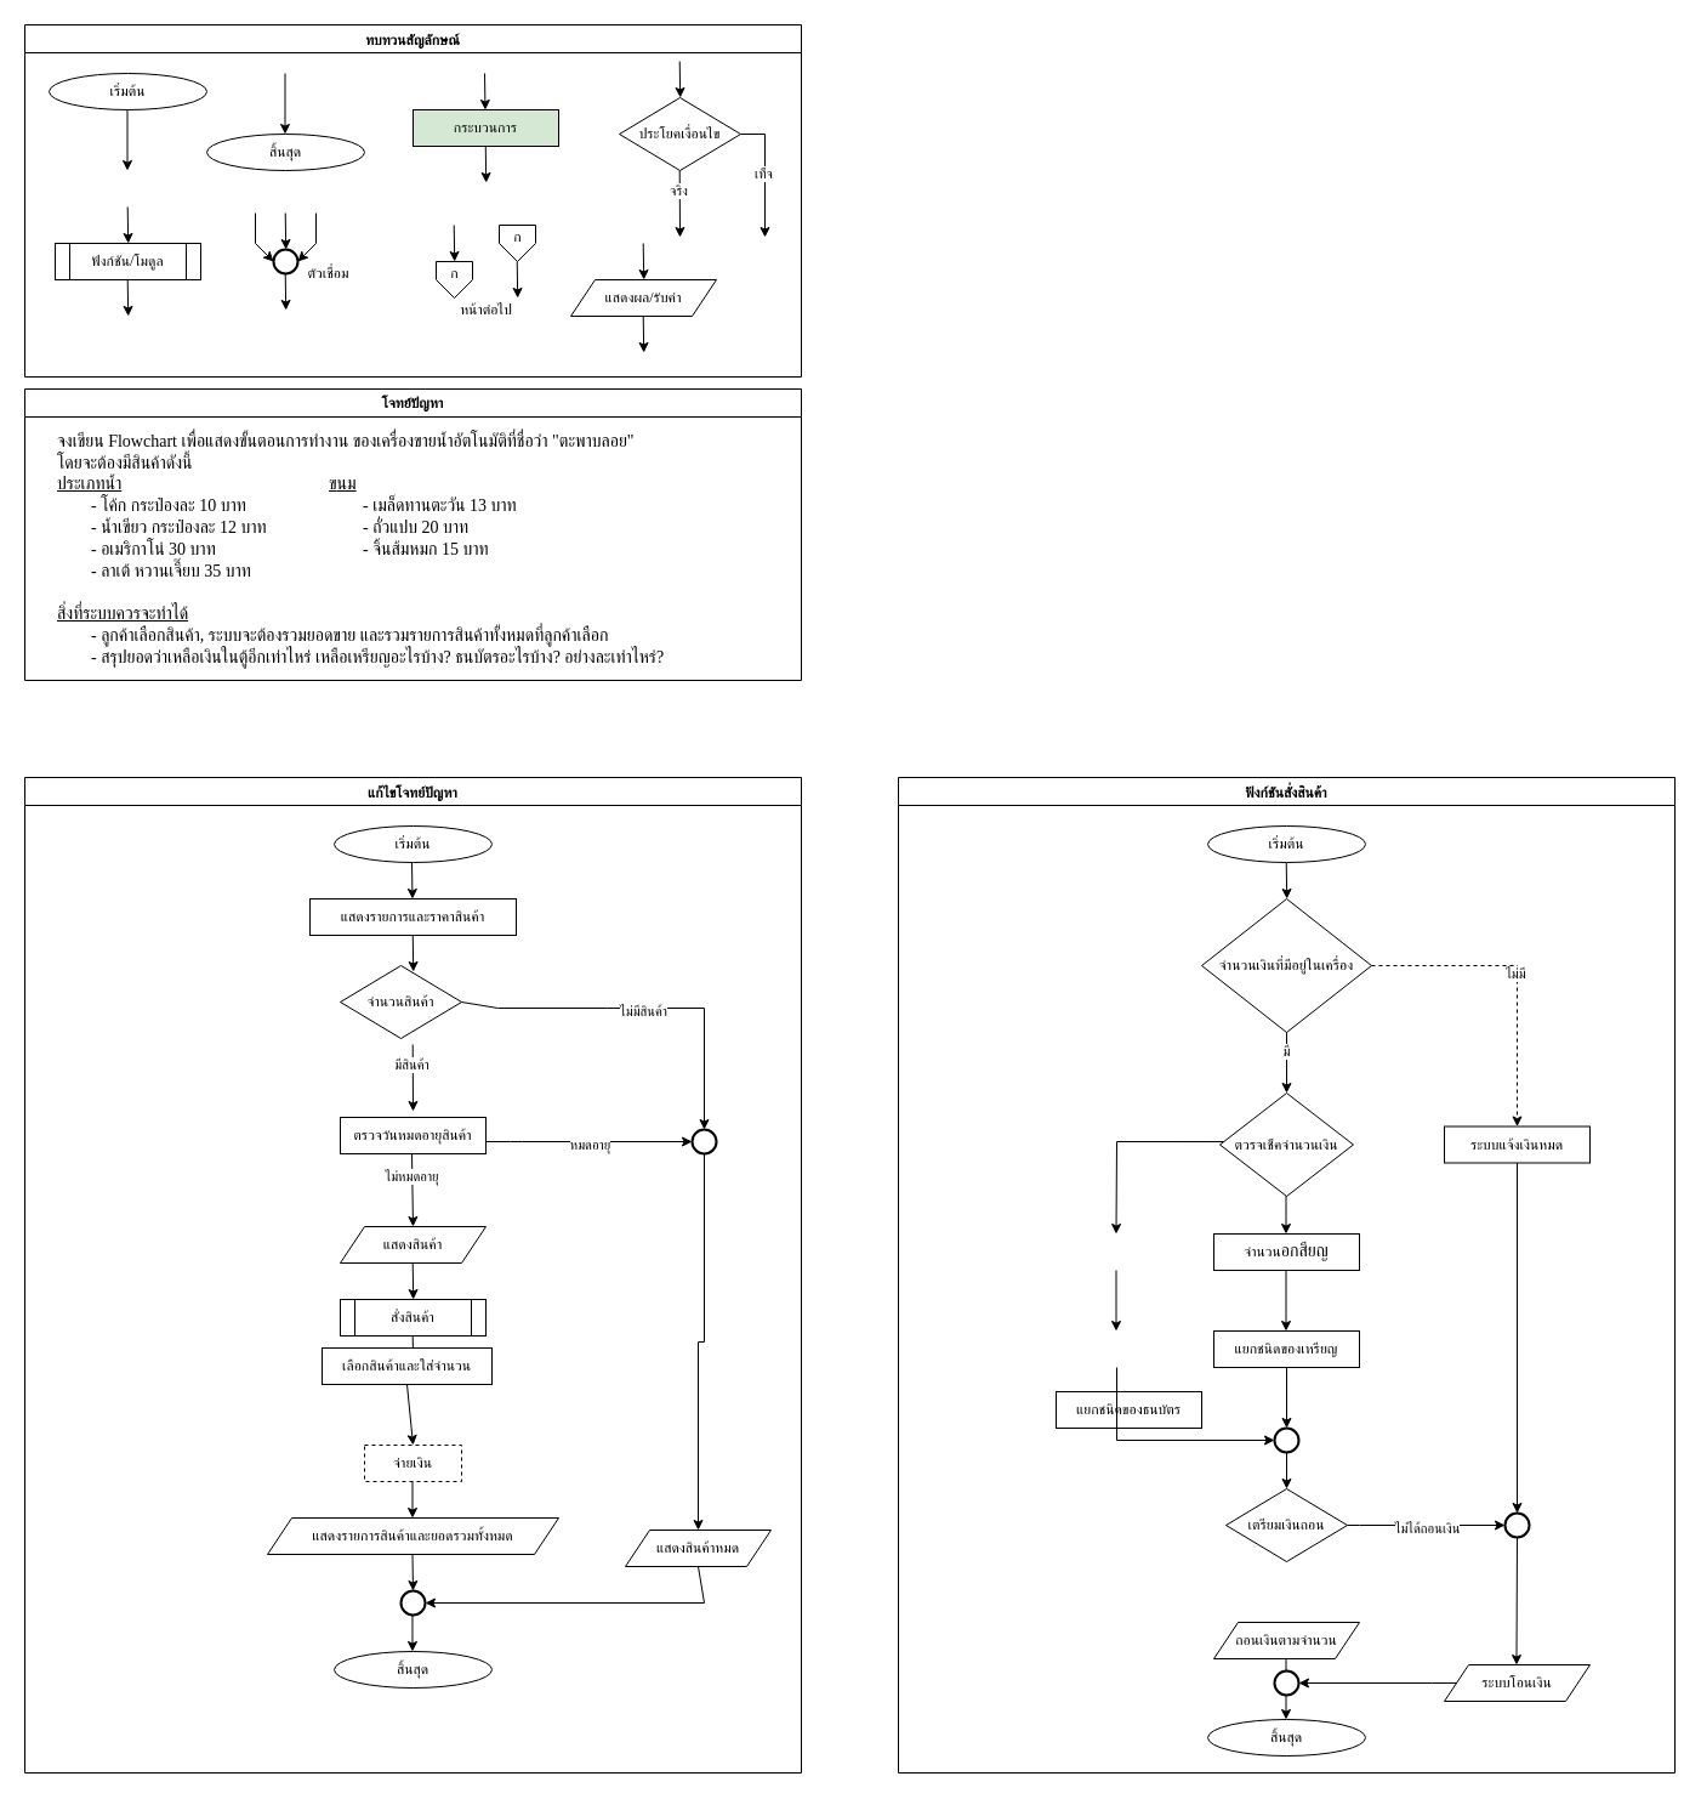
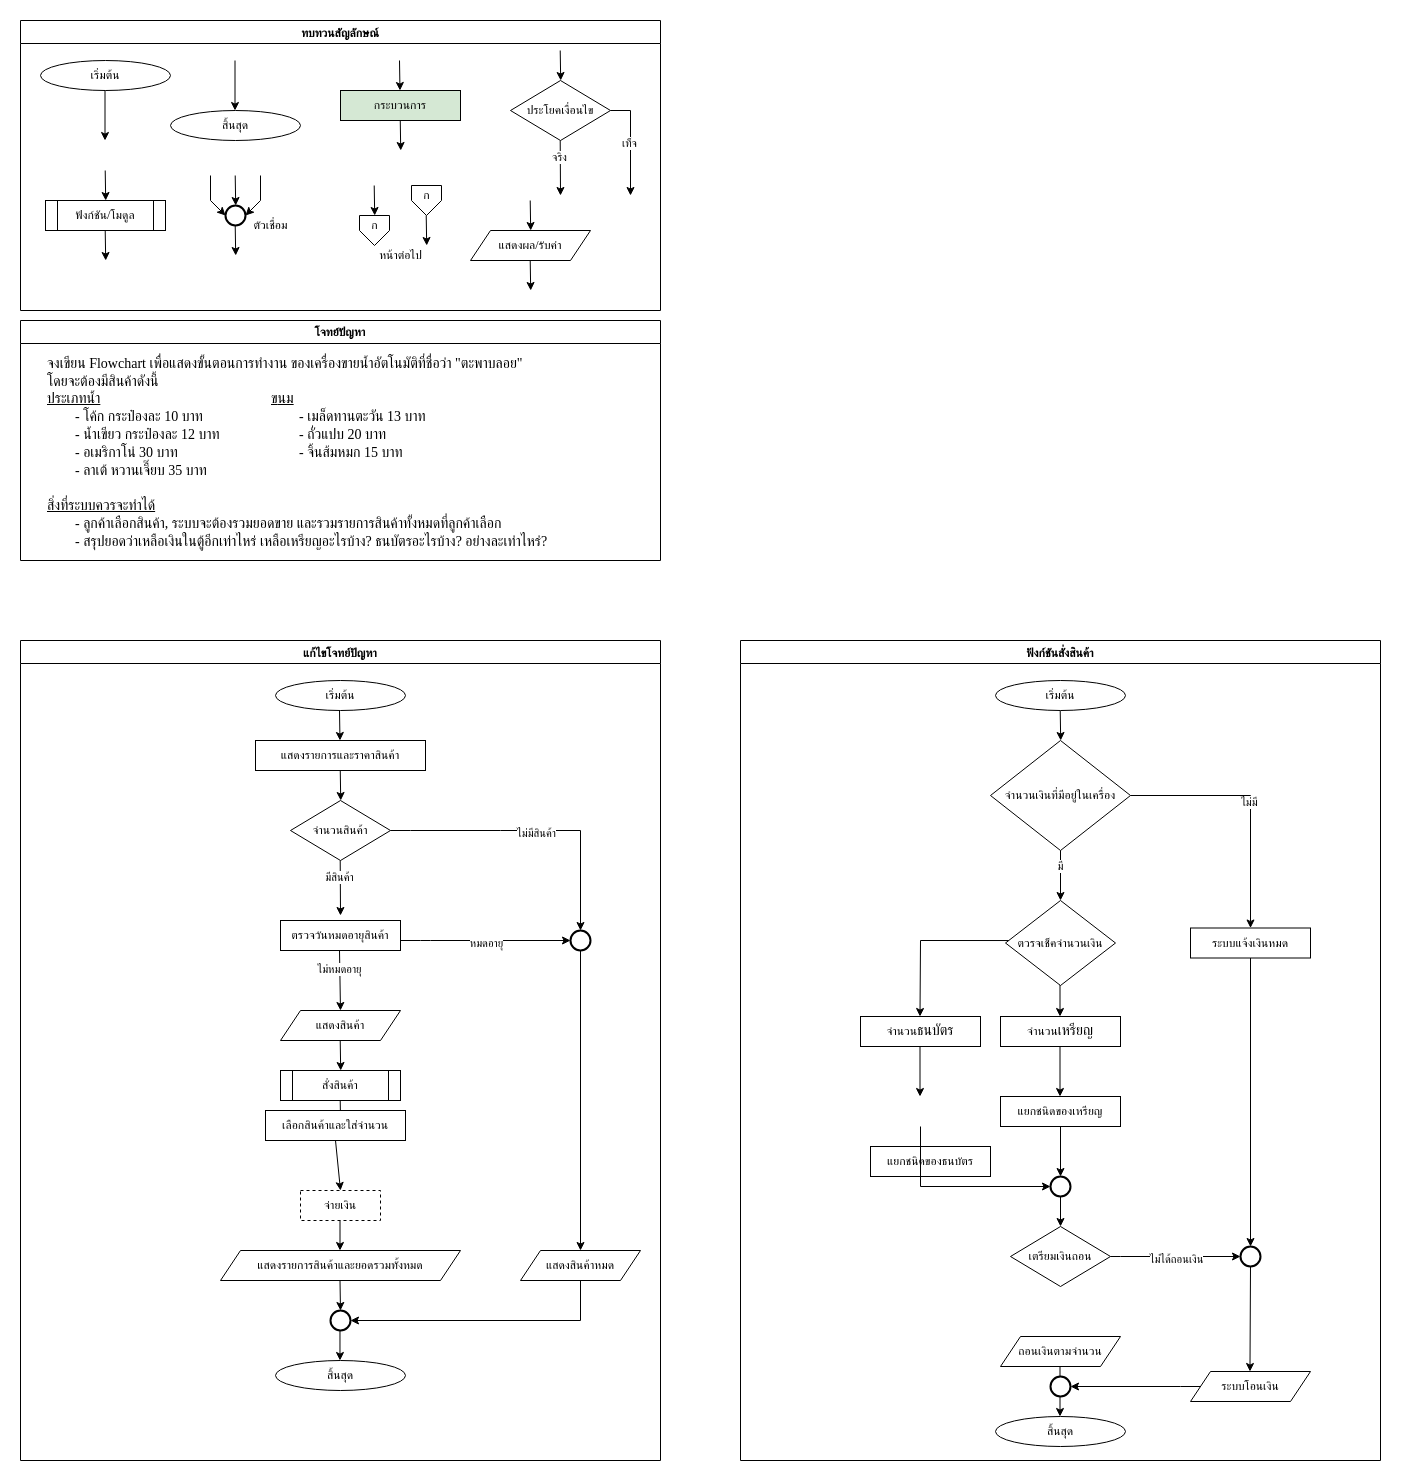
- <mxCell id="75" value="" style="endArrow=classic;html=1;rounded=0;exitX=1;exitY=0.5;exitDx=0;exitDy=0;entryX=0.5;entryY=0;entryDx=0;entryDy=0;dashed=1;" edge="1" parent="69" source="71" target="77"><mxGeometry width="50" height="50" relative="1" as="geometry"><mxPoint x="395" y="135" as="sourcePoint" /><mxPoint x="480" y="260" as="targetPoint" /><Array as="points"><mxPoint x="510" y="155" /></Array></mxGeometry></mxCell>
+ <mxCell id="75" value="" style="endArrow=classic;html=1;rounded=0;exitX=1;exitY=0.5;exitDx=0;exitDy=0;entryX=0.5;entryY=0;entryDx=0;entryDy=0;" edge="1" parent="69" source="71" target="77"><mxGeometry width="50" height="50" relative="1" as="geometry"><mxPoint x="395" y="135" as="sourcePoint" /><mxPoint x="480" y="260" as="targetPoint" /><Array as="points"><mxPoint x="510" y="155" /></Array></mxGeometry></mxCell>
- <mxCell id="41" value="จำนวนสินค้า" style="rhombus;whiteSpace=wrap;html=1;fontFamily=Sarabun;fontSource=https://fonts.googleapis.com/css?family=Sarabun;" vertex="1" parent="35"><mxGeometry x="260" y="155" width="100" height="60" as="geometry" /></mxCell>
+ <mxCell id="41" value="จำนวนสินค้า" style="rhombus;whiteSpace=wrap;html=1;fontFamily=Sarabun;fontSource=https://fonts.googleapis.com/css?family=Sarabun;" vertex="1" parent="35"><mxGeometry x="270" y="160" width="100" height="60" as="geometry" /></mxCell>
+ <mxCell id="81" value="จำนวน&lt;span style=&quot;font-size: 14px; text-align: left; text-wrap-mode: nowrap;&quot;&gt;ธนบัตร&lt;/span&gt;" style="rounded=0;whiteSpace=wrap;html=1;fontFamily=Sarabun;fontSource=https://fonts.googleapis.com/css?family=Sarabun;" vertex="1" parent="69"><mxGeometry x="120" y="376" width="120" height="30" as="geometry" /></mxCell>
- <mxCell id="80" value="จำนวน&lt;span style=&quot;font-size: 14px; text-align: left; text-wrap-mode: nowrap;&quot;&gt;อกสียญ&lt;/span&gt;" style="rounded=0;whiteSpace=wrap;html=1;fontFamily=Sarabun;fontSource=https://fonts.googleapis.com/css?family=Sarabun;" vertex="1" parent="69"><mxGeometry x="260" y="376" width="120" height="30" as="geometry" /></mxCell>
+ <mxCell id="80" value="จำนวน&lt;span style=&quot;font-size: 14px; text-align: left; text-wrap-mode: nowrap;&quot;&gt;เหรียญ&lt;/span&gt;" style="rounded=0;whiteSpace=wrap;html=1;fontFamily=Sarabun;fontSource=https://fonts.googleapis.com/css?family=Sarabun;" vertex="1" parent="69"><mxGeometry x="260" y="376" width="120" height="30" as="geometry" /></mxCell>
- <mxCell id="46" value="แสดงสินค้าหมด" style="shape=parallelogram;perimeter=parallelogramPerimeter;whiteSpace=wrap;html=1;fixedSize=1;fontFamily=Sarabun;fontSource=https://fonts.googleapis.com/css?family=Sarabun;" vertex="1" parent="35"><mxGeometry x="495" y="620" width="120" height="30" as="geometry" /></mxCell>
+ <mxCell id="46" value="แสดงสินค้าหมด" style="shape=parallelogram;perimeter=parallelogramPerimeter;whiteSpace=wrap;html=1;fixedSize=1;fontFamily=Sarabun;fontSource=https://fonts.googleapis.com/css?family=Sarabun;" vertex="1" parent="35"><mxGeometry x="500" y="610" width="120" height="30" as="geometry" /></mxCell>
